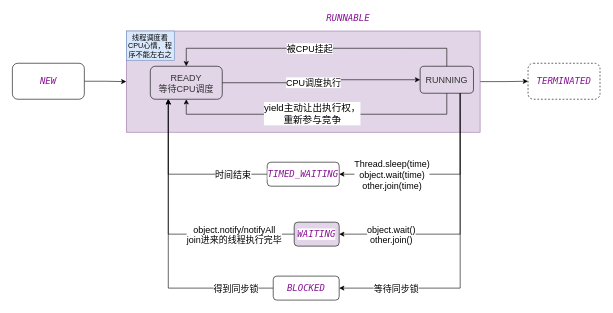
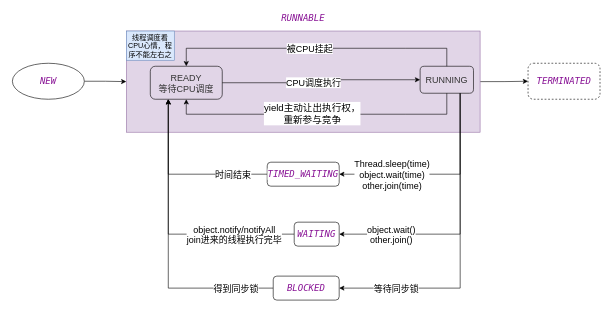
- <mxCell id="7" value="&lt;pre style=&quot;background-color:#ffffff;color:#080808;font-family:'Consolas',monospace;font-size:11.3pt;&quot;&gt;&lt;span style=&quot;color:#871094;font-style:italic;&quot;&gt;RUNNABLE&lt;/span&gt;&lt;/pre&gt;" style="text;html=1;strokeColor=none;fillColor=none;align=center;verticalAlign=middle;whiteSpace=wrap;rounded=0;glass=0;" parent="1" vertex="1"><mxGeometry x="535" y="20" width="90" height="20" as="geometry" /></mxCell>
+ <mxCell id="7" value="&lt;pre style=&quot;background-color:#ffffff;color:#080808;font-family:'Consolas',monospace;font-size:11.3pt;&quot;&gt;&lt;span style=&quot;color:#871094;font-style:italic;&quot;&gt;RUNNABLE&lt;/span&gt;&lt;/pre&gt;" style="text;html=1;strokeColor=none;fillColor=none;align=center;verticalAlign=middle;whiteSpace=wrap;rounded=0;glass=0;" parent="1" vertex="1"><mxGeometry x="460" y="20" width="90" height="20" as="geometry" /></mxCell>
- <mxCell id="5" value="&lt;pre style=&quot;background-color:#ffffff;color:#080808;font-family:'Consolas',monospace;font-size:11.3pt;&quot;&gt;&lt;span style=&quot;color:#871094;font-style:italic;&quot;&gt;NEW&lt;/span&gt;&lt;/pre&gt;" style="rounded=1;whiteSpace=wrap;html=1;" parent="1" vertex="1"><mxGeometry x="20" y="105" width="120" height="60" as="geometry" /></mxCell>
+ <mxCell id="5" value="&lt;pre style=&quot;background-color:#ffffff;color:#080808;font-family:'Consolas',monospace;font-size:11.3pt;&quot;&gt;&lt;span style=&quot;color:#871094;font-style:italic;&quot;&gt;NEW&lt;/span&gt;&lt;/pre&gt;" style="ellipse;whiteSpace=wrap;html=1;" parent="1" vertex="1"><mxGeometry x="20" y="105" width="120" height="60" as="geometry" /></mxCell>
- <mxCell id="13" value="&lt;pre style=&quot;background-color:#ffffff;color:#080808;font-family:'Consolas',monospace;font-size:11.3pt;&quot;&gt;&lt;span style=&quot;color:#871094;font-style:italic;&quot;&gt;WAITING&lt;/span&gt;&lt;/pre&gt;" style="rounded=1;whiteSpace=wrap;html=1;glass=0;fillColor=#e1d5e7;" parent="1" vertex="1"><mxGeometry x="490" y="370" width="75" height="40" as="geometry" /></mxCell>
+ <mxCell id="13" value="&lt;pre style=&quot;background-color:#ffffff;color:#080808;font-family:'Consolas',monospace;font-size:11.3pt;&quot;&gt;&lt;span style=&quot;color:#871094;font-style:italic;&quot;&gt;WAITING&lt;/span&gt;&lt;/pre&gt;" style="rounded=1;whiteSpace=wrap;html=1;glass=0;" parent="1" vertex="1"><mxGeometry x="490" y="370" width="75" height="40" as="geometry" /></mxCell>
